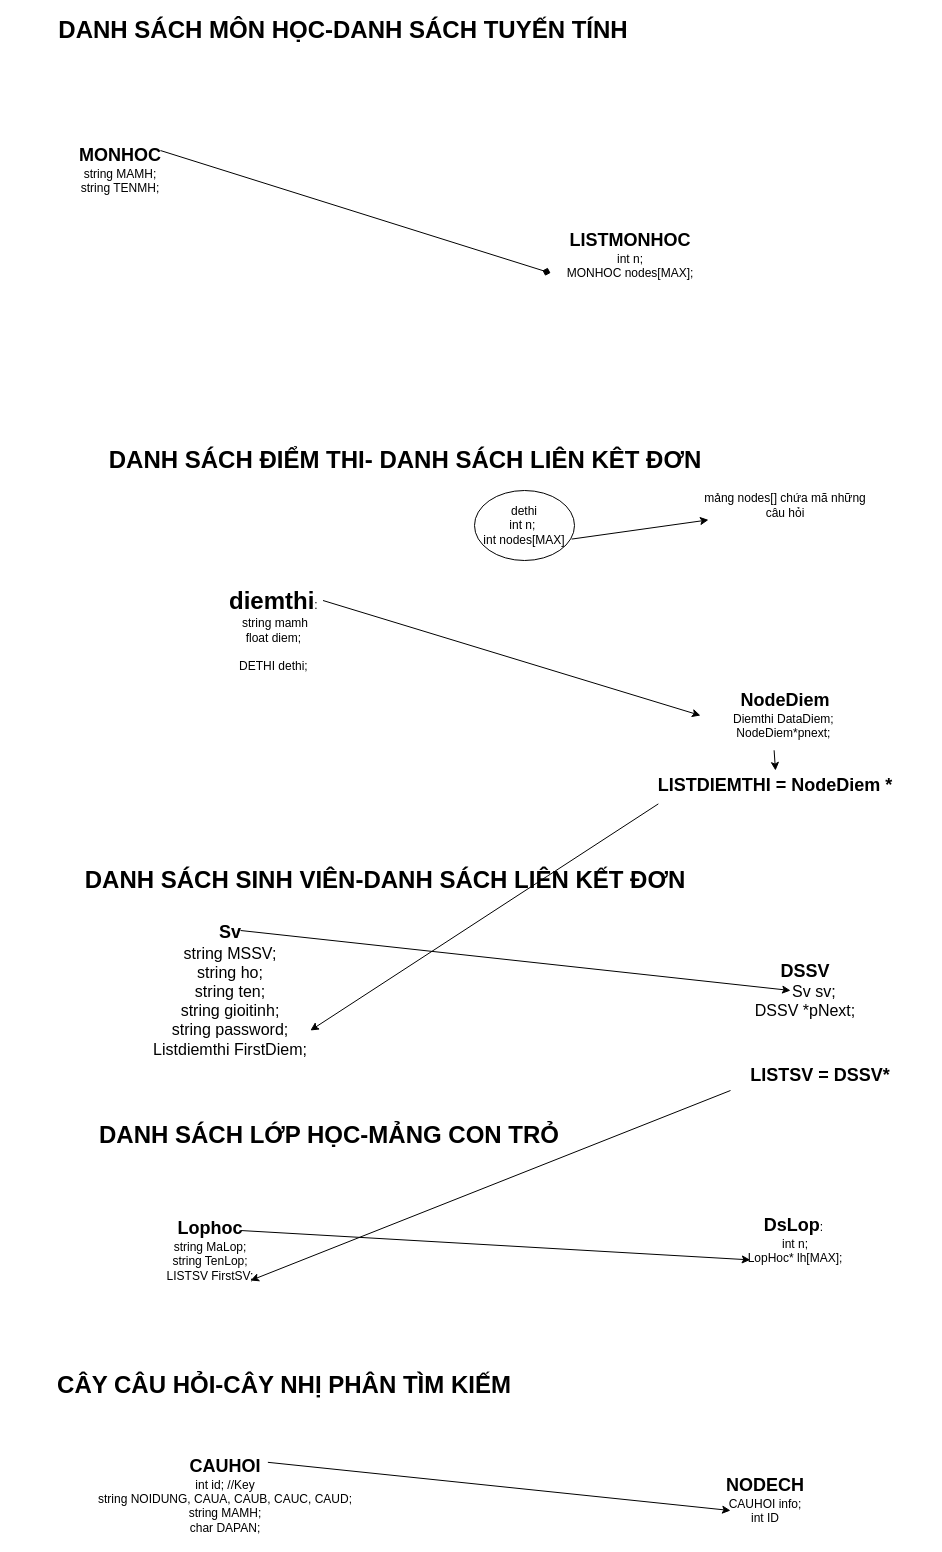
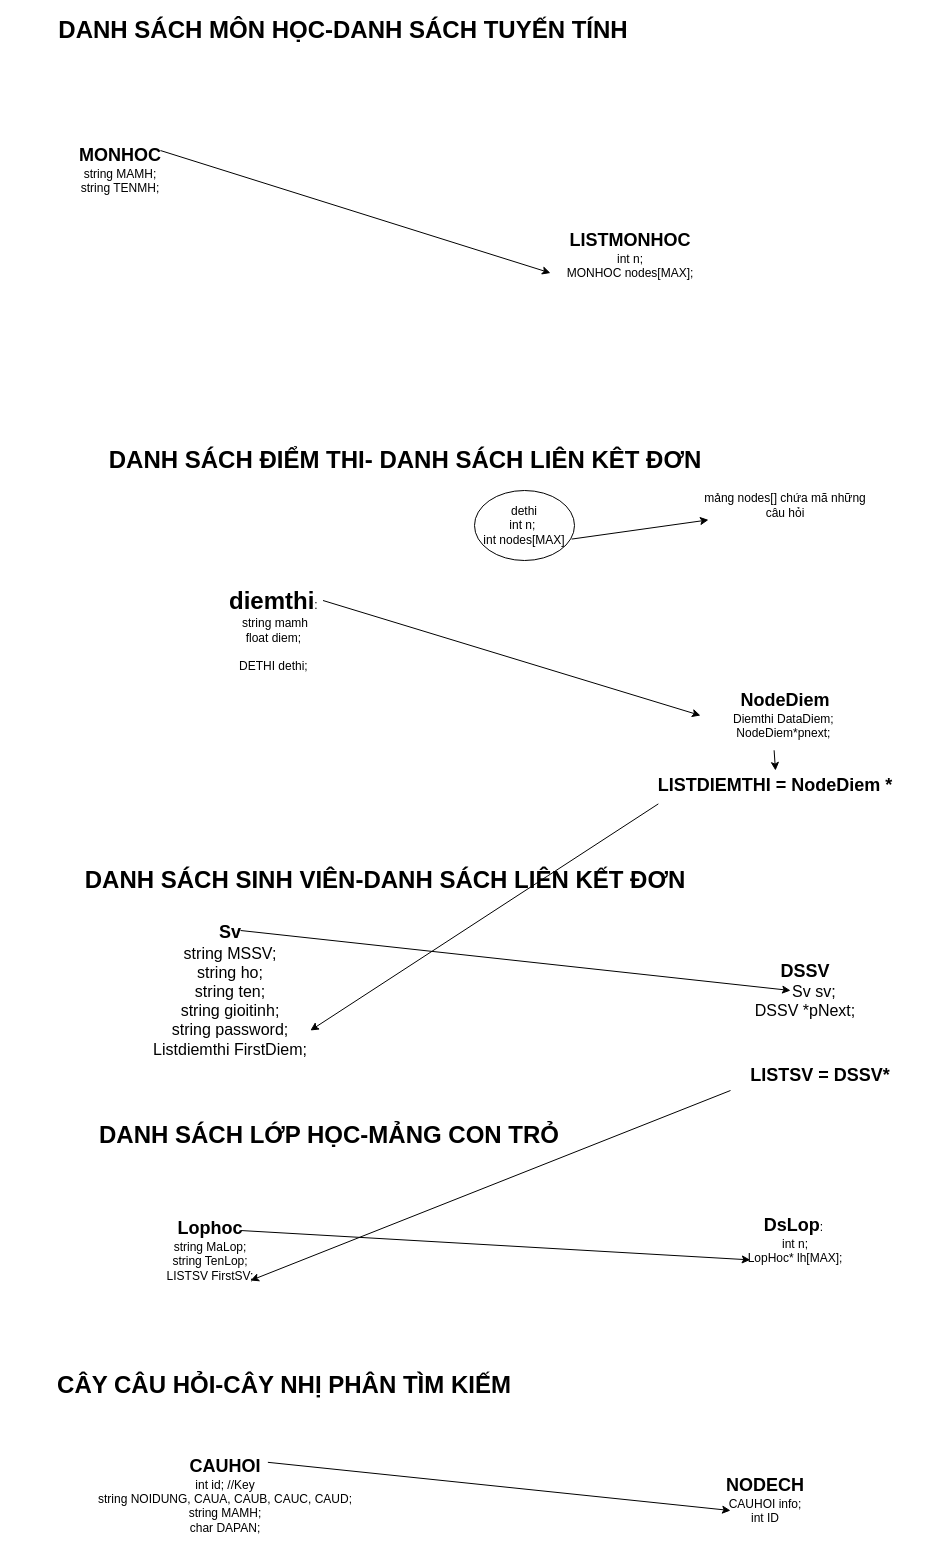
- <mxCell id="28" value="" style="endArrow=diamond;html=1;entryX=0;entryY=0.75;entryDx=0;entryDy=0;exitX=0.833;exitY=0.167;exitDx=0;exitDy=0;exitPerimeter=0;" edge="1" parent="1" source="26" target="27"><mxGeometry width="50" height="50" relative="1" as="geometry"><mxPoint x="530" y="570" as="sourcePoint" /><mxPoint x="580" y="520" as="targetPoint" /></mxGeometry></mxCell>
+ <mxCell id="28" value="" style="endArrow=classic;html=1;entryX=0;entryY=0.75;entryDx=0;entryDy=0;exitX=0.833;exitY=0.167;exitDx=0;exitDy=0;exitPerimeter=0;" edge="1" parent="1" source="26" target="27"><mxGeometry width="50" height="50" relative="1" as="geometry"><mxPoint x="530" y="570" as="sourcePoint" /><mxPoint x="580" y="520" as="targetPoint" /></mxGeometry></mxCell>
